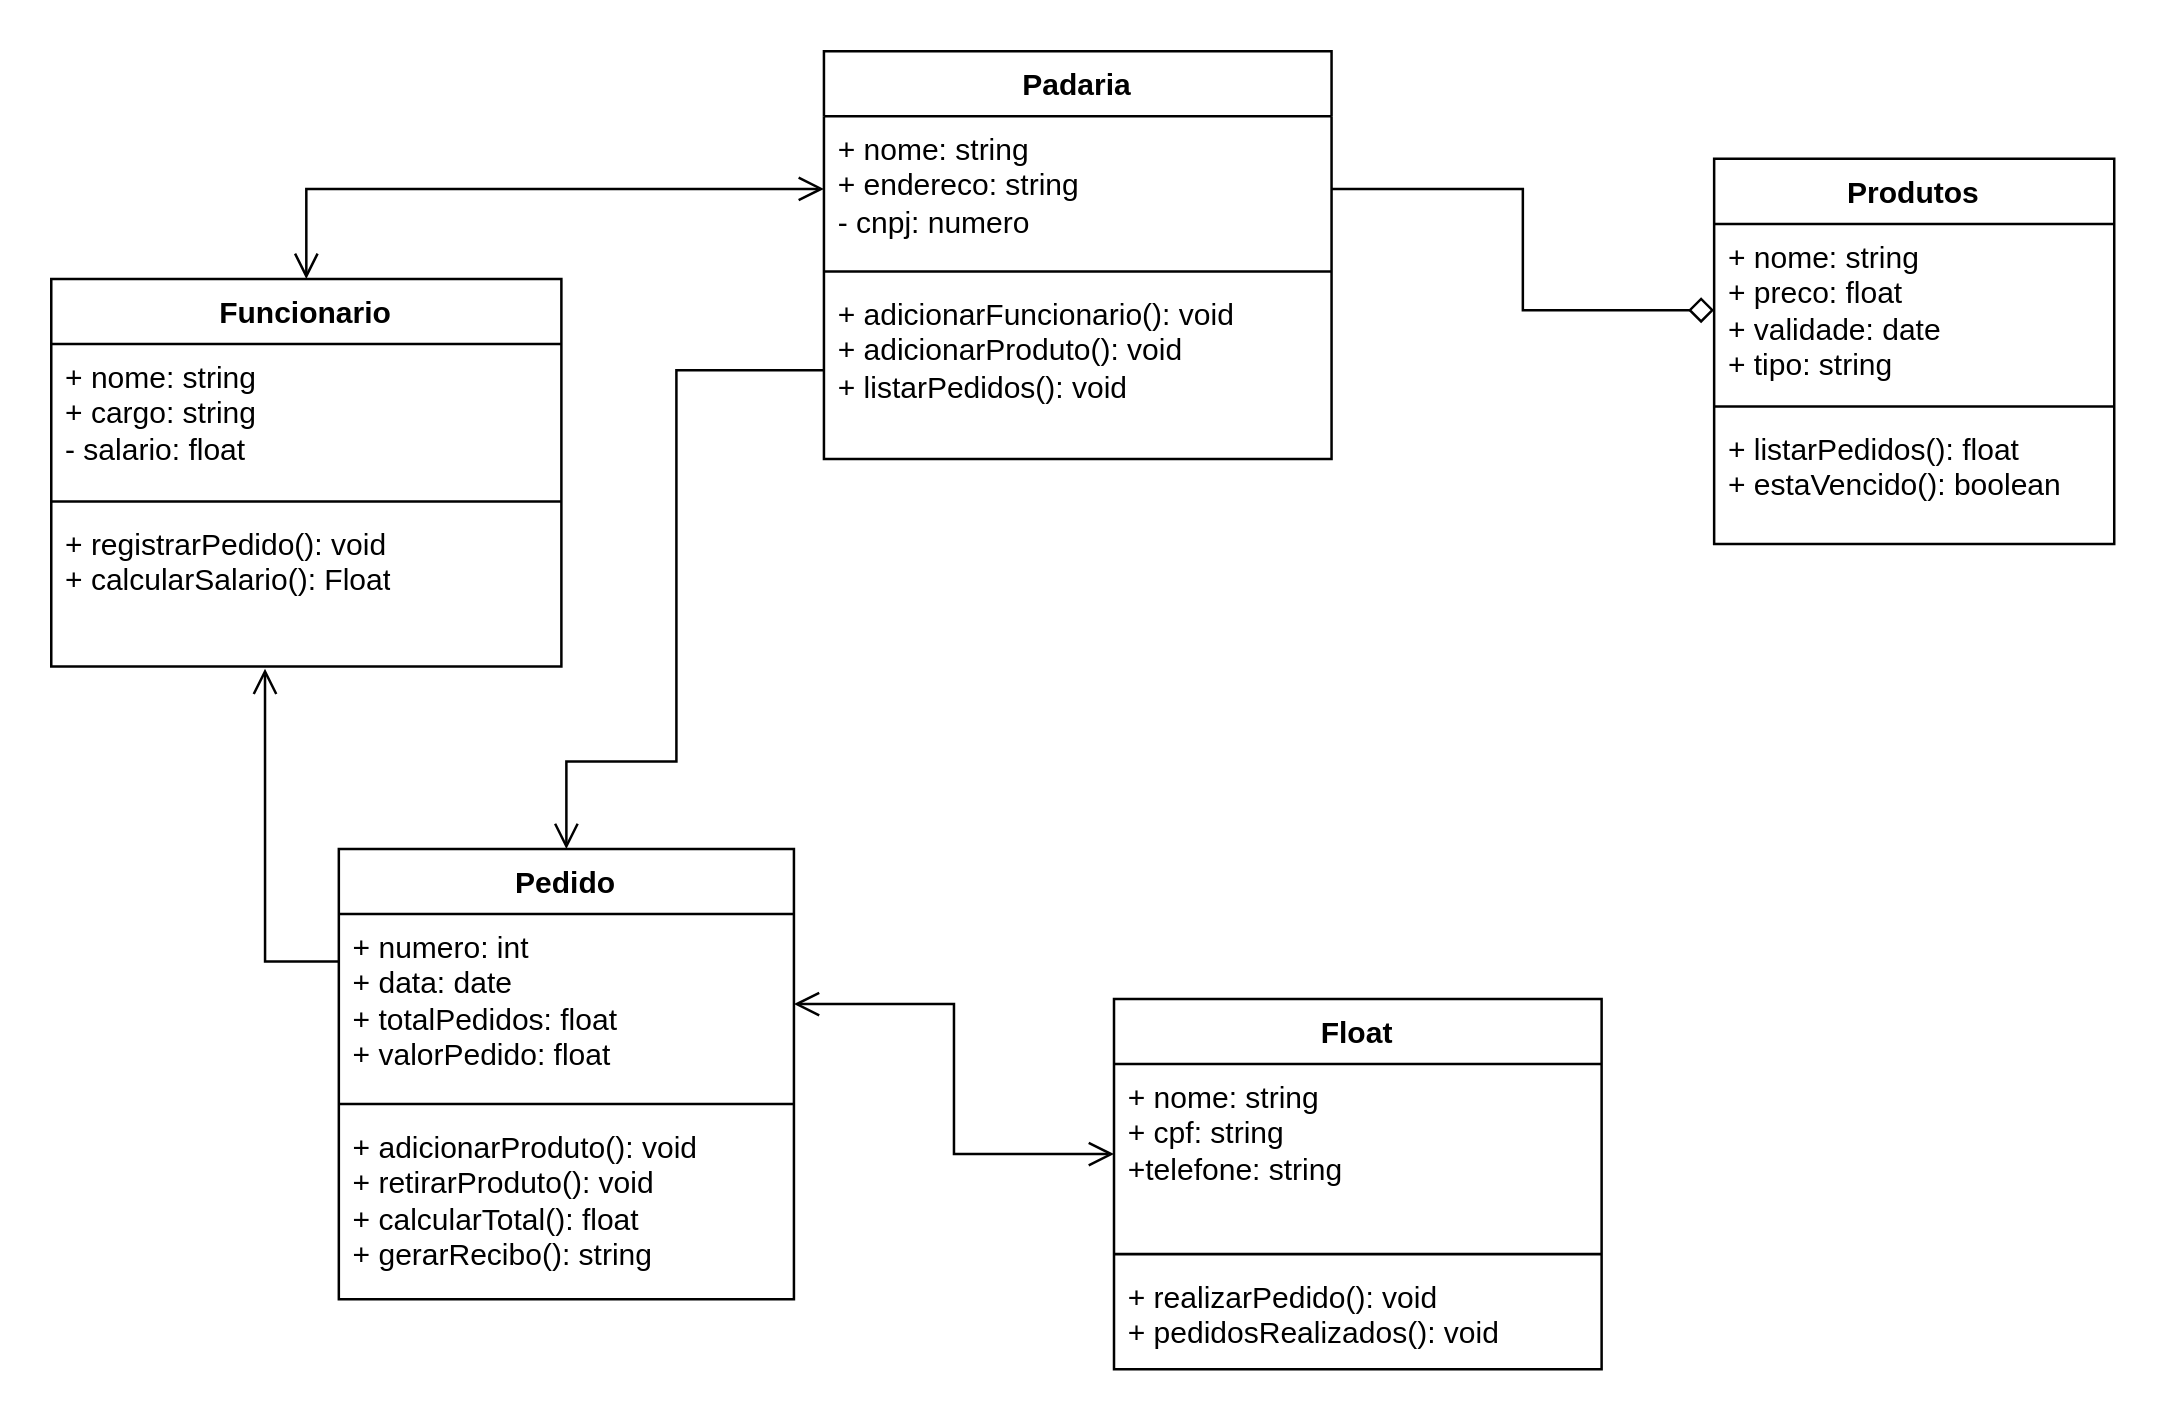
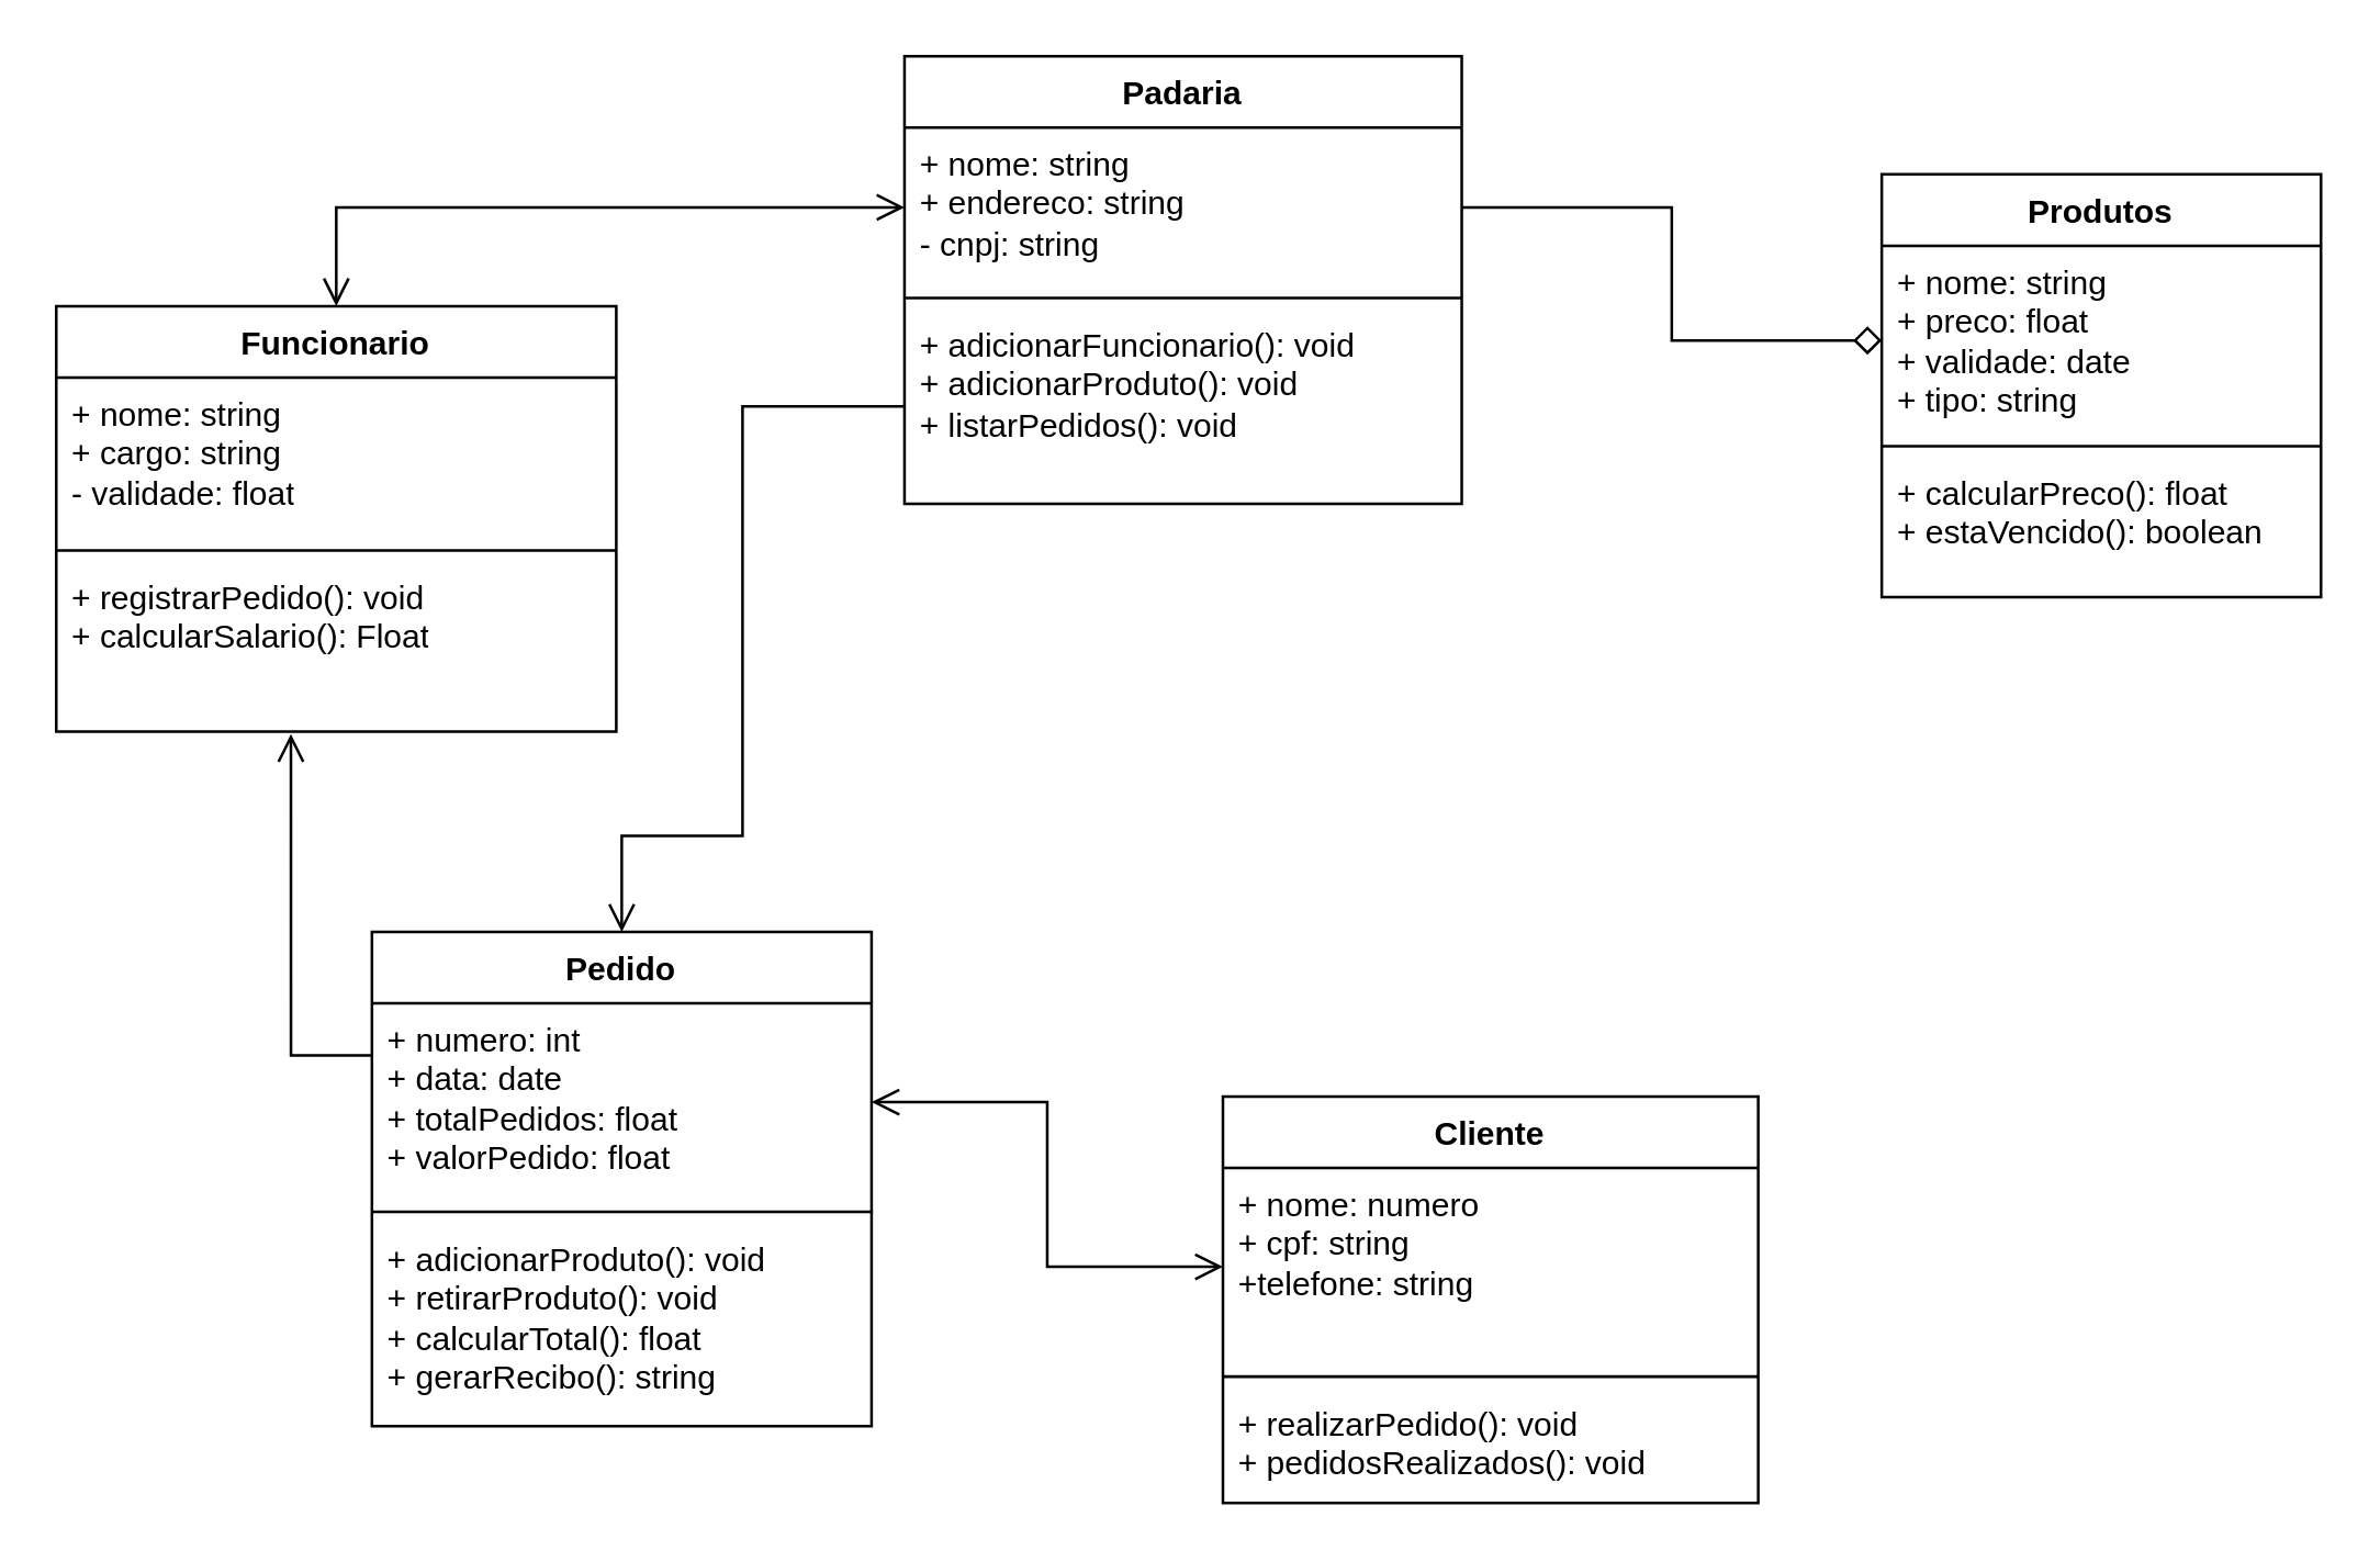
- <mxCell id="7" value="+ nome: string&lt;div&gt;+ endereco: string&lt;/div&gt;&lt;div&gt;- cnpj: numero&lt;/div&gt;" style="text;strokeColor=none;fillColor=none;align=left;verticalAlign=top;spacingLeft=4;spacingRight=4;overflow=hidden;rotatable=0;points=[[0,0.5],[1,0.5]];portConstraint=eastwest;whiteSpace=wrap;html=1;" vertex="1" parent="6"><mxGeometry y="26" width="203" height="58" as="geometry" /></mxCell>
+ <mxCell id="7" value="+ nome: string&lt;div&gt;+ endereco: string&lt;/div&gt;&lt;div&gt;- cnpj: string&lt;/div&gt;" style="text;strokeColor=none;fillColor=none;align=left;verticalAlign=top;spacingLeft=4;spacingRight=4;overflow=hidden;rotatable=0;points=[[0,0.5],[1,0.5]];portConstraint=eastwest;whiteSpace=wrap;html=1;" vertex="1" parent="6"><mxGeometry y="26" width="203" height="58" as="geometry" /></mxCell>
- <mxCell id="11" value="+ nome: string&lt;div&gt;+ cargo: string&lt;/div&gt;&lt;div&gt;- salario: float&lt;/div&gt;" style="text;strokeColor=none;fillColor=none;align=left;verticalAlign=top;spacingLeft=4;spacingRight=4;overflow=hidden;rotatable=0;points=[[0,0.5],[1,0.5]];portConstraint=eastwest;whiteSpace=wrap;html=1;" vertex="1" parent="10"><mxGeometry y="26" width="204" height="59" as="geometry" /></mxCell>
+ <mxCell id="11" value="+ nome: string&lt;div&gt;+ cargo: string&lt;/div&gt;&lt;div&gt;- validade: float&lt;/div&gt;" style="text;strokeColor=none;fillColor=none;align=left;verticalAlign=top;spacingLeft=4;spacingRight=4;overflow=hidden;rotatable=0;points=[[0,0.5],[1,0.5]];portConstraint=eastwest;whiteSpace=wrap;html=1;" vertex="1" parent="10"><mxGeometry y="26" width="204" height="59" as="geometry" /></mxCell>
- <mxCell id="5" value="+ listarPedidos(): float&lt;div&gt;+ estaVencido(): boolean&lt;/div&gt;" style="text;strokeColor=none;fillColor=none;align=left;verticalAlign=top;spacingLeft=4;spacingRight=4;overflow=hidden;rotatable=0;points=[[0,0.5],[1,0.5]];portConstraint=eastwest;whiteSpace=wrap;html=1;" vertex="1" parent="2"><mxGeometry y="103" width="160" height="51" as="geometry" /></mxCell>
+ <mxCell id="5" value="+ calcularPreco(): float&lt;div&gt;+ estaVencido(): boolean&lt;/div&gt;" style="text;strokeColor=none;fillColor=none;align=left;verticalAlign=top;spacingLeft=4;spacingRight=4;overflow=hidden;rotatable=0;points=[[0,0.5],[1,0.5]];portConstraint=eastwest;whiteSpace=wrap;html=1;" vertex="1" parent="2"><mxGeometry y="103" width="160" height="51" as="geometry" /></mxCell>
- <mxCell id="18" value="Float" style="swimlane;fontStyle=1;align=center;verticalAlign=top;childLayout=stackLayout;horizontal=1;startSize=26;horizontalStack=0;resizeParent=1;resizeParentMax=0;resizeLast=0;collapsible=1;marginBottom=0;whiteSpace=wrap;html=1;" vertex="1" parent="1"><mxGeometry x="445" y="399" width="195" height="148" as="geometry" /></mxCell>
+ <mxCell id="18" value="Cliente" style="swimlane;fontStyle=1;align=center;verticalAlign=top;childLayout=stackLayout;horizontal=1;startSize=26;horizontalStack=0;resizeParent=1;resizeParentMax=0;resizeLast=0;collapsible=1;marginBottom=0;whiteSpace=wrap;html=1;" vertex="1" parent="1"><mxGeometry x="445" y="399" width="195" height="148" as="geometry" /></mxCell>
- <mxCell id="19" value="+ nome: string&lt;div&gt;+ cpf: string&lt;/div&gt;&lt;div&gt;+telefone: string&lt;/div&gt;" style="text;strokeColor=none;fillColor=none;align=left;verticalAlign=top;spacingLeft=4;spacingRight=4;overflow=hidden;rotatable=0;points=[[0,0.5],[1,0.5]];portConstraint=eastwest;whiteSpace=wrap;html=1;" vertex="1" parent="18"><mxGeometry y="26" width="195" height="72" as="geometry" /></mxCell>
+ <mxCell id="19" value="+ nome: numero&lt;div&gt;+ cpf: string&lt;/div&gt;&lt;div&gt;+telefone: string&lt;/div&gt;" style="text;strokeColor=none;fillColor=none;align=left;verticalAlign=top;spacingLeft=4;spacingRight=4;overflow=hidden;rotatable=0;points=[[0,0.5],[1,0.5]];portConstraint=eastwest;whiteSpace=wrap;html=1;" vertex="1" parent="18"><mxGeometry y="26" width="195" height="72" as="geometry" /></mxCell>
